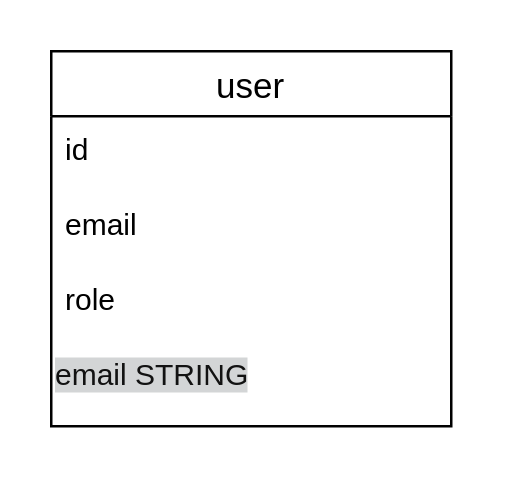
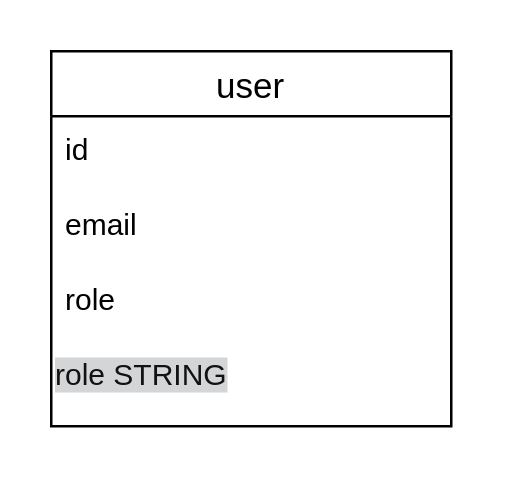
- <mxCell id="6" value="&lt;font color=&quot;#121212&quot;&gt;&lt;span style=&quot;caret-color: rgb(18, 18, 18); background-color: rgb(211, 213, 214);&quot;&gt;email STRING&lt;/span&gt;&lt;/font&gt;" style="text;whiteSpace=wrap;html=1;" vertex="1" parent="2"><mxGeometry y="116" width="160" height="34" as="geometry" /></mxCell>
+ <mxCell id="6" value="&lt;font color=&quot;#121212&quot;&gt;&lt;span style=&quot;caret-color: rgb(18, 18, 18); background-color: rgb(211, 213, 214);&quot;&gt;role STRING&lt;/span&gt;&lt;/font&gt;" style="text;whiteSpace=wrap;html=1;" vertex="1" parent="2"><mxGeometry y="116" width="160" height="34" as="geometry" /></mxCell>
